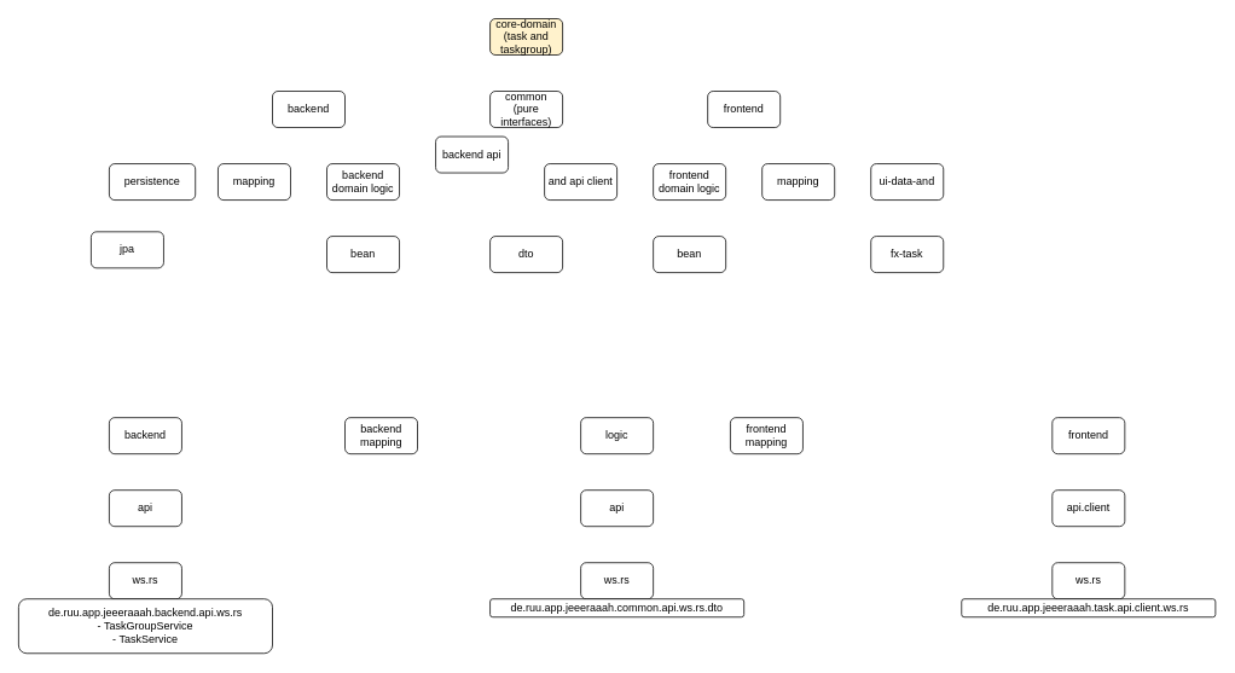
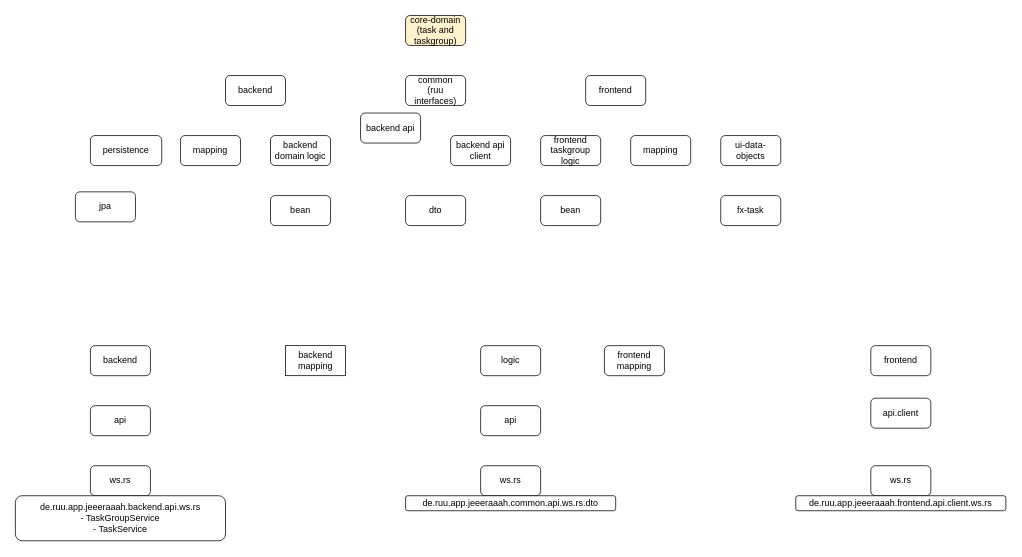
- <mxCell id="18" value="common&lt;div&gt;(pure interfaces)&lt;/div&gt;" style="rounded=1;whiteSpace=wrap;html=1;" parent="1" vertex="1"><mxGeometry x="540" y="100" width="80" height="40" as="geometry" /></mxCell>
+ <mxCell id="18" value="common&lt;div&gt;(ruu interfaces)&lt;/div&gt;" style="rounded=1;whiteSpace=wrap;html=1;" parent="1" vertex="1"><mxGeometry x="540" y="100" width="80" height="40" as="geometry" /></mxCell>
- <mxCell id="8" value="and api client" style="rounded=1;whiteSpace=wrap;html=1;" parent="1" vertex="1"><mxGeometry x="600" y="180" width="80" height="40" as="geometry" /></mxCell>
+ <mxCell id="8" value="backend api client" style="rounded=1;whiteSpace=wrap;html=1;" parent="1" vertex="1"><mxGeometry x="600" y="180" width="80" height="40" as="geometry" /></mxCell>
- <mxCell id="9" value="frontend domain logic" style="rounded=1;whiteSpace=wrap;html=1;" parent="1" vertex="1"><mxGeometry x="720" y="180" width="80" height="40" as="geometry" /></mxCell>
+ <mxCell id="9" value="frontend taskgroup logic" style="rounded=1;whiteSpace=wrap;html=1;" parent="1" vertex="1"><mxGeometry x="720" y="180" width="80" height="40" as="geometry" /></mxCell>
- <mxCell id="11" value="ui-data-and" style="rounded=1;whiteSpace=wrap;html=1;" parent="1" vertex="1"><mxGeometry x="960" y="180" width="80" height="40" as="geometry" /></mxCell>
+ <mxCell id="11" value="ui-data-objects" style="rounded=1;whiteSpace=wrap;html=1;" parent="1" vertex="1"><mxGeometry x="960" y="180" width="80" height="40" as="geometry" /></mxCell>
- <mxCell id="31" value="backend&lt;br&gt;mapping" style="rounded=1;whiteSpace=wrap;html=1;" vertex="1" parent="1"><mxGeometry x="380" y="460" width="80" height="40" as="geometry" /></mxCell>
+ <mxCell id="31" value="backend&lt;br&gt;mapping" style="whiteSpace=wrap;html=1;rounded=0;" vertex="1" parent="1"><mxGeometry x="380" y="460" width="80" height="40" as="geometry" /></mxCell>
- <mxCell id="23" value="api.client" style="rounded=1;whiteSpace=wrap;html=1;" parent="1" vertex="1"><mxGeometry x="1160" y="540" width="80" height="40" as="geometry" /></mxCell>
+ <mxCell id="23" value="api.client" style="rounded=1;whiteSpace=wrap;html=1;" parent="1" vertex="1"><mxGeometry x="1160" y="530" width="80" height="40" as="geometry" /></mxCell>
- <mxCell id="29" value="de.ruu.app.jeeeraaah.task.api.client.ws.rs" style="rounded=1;whiteSpace=wrap;html=1;" parent="1" vertex="1"><mxGeometry x="1060" y="660" width="280" height="20" as="geometry" /></mxCell>
+ <mxCell id="29" value="de.ruu.app.jeeeraaah.frontend.api.client.ws.rs" style="rounded=1;whiteSpace=wrap;html=1;" parent="1" vertex="1"><mxGeometry x="1060" y="660" width="280" height="20" as="geometry" /></mxCell>
